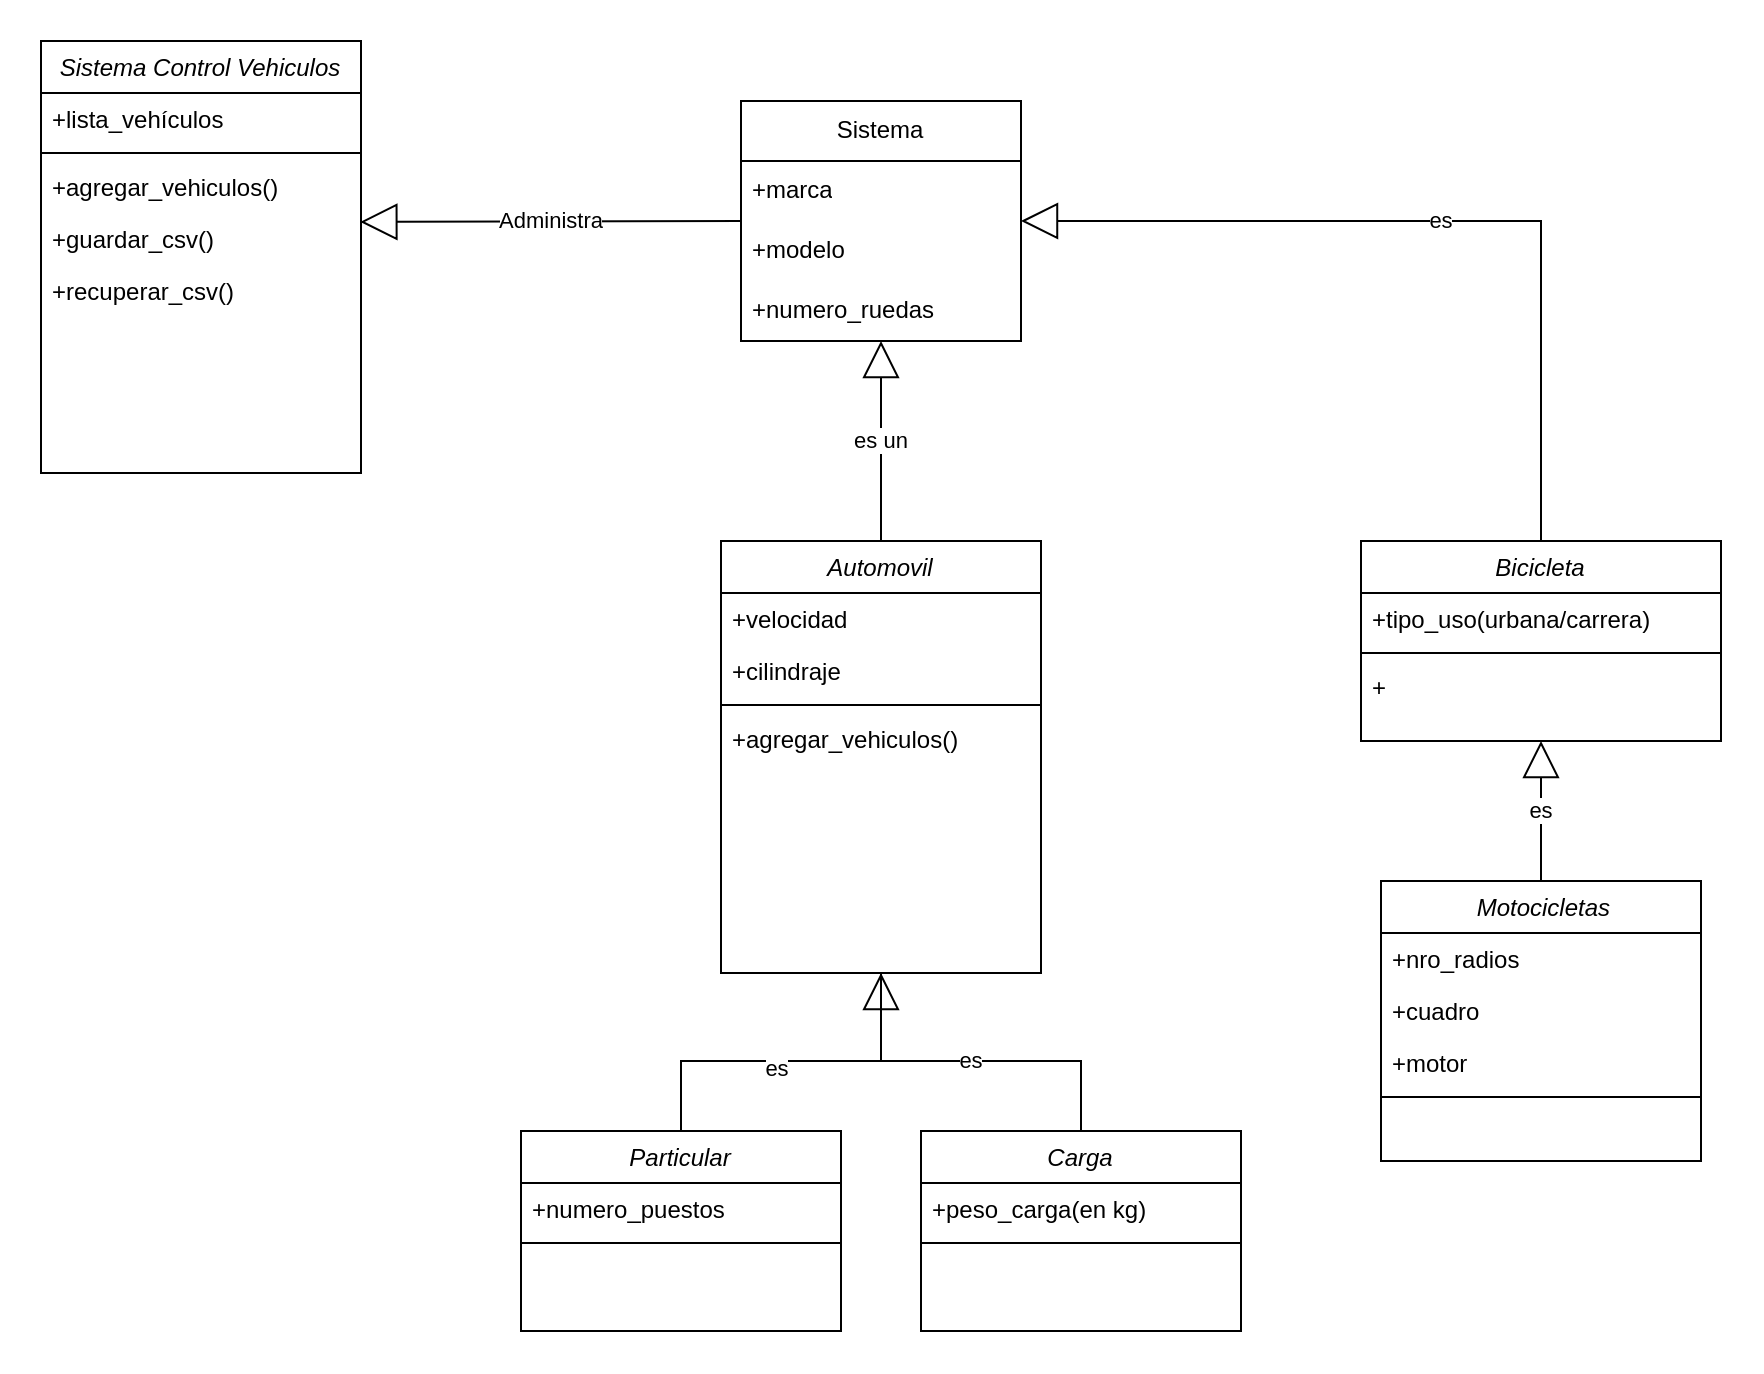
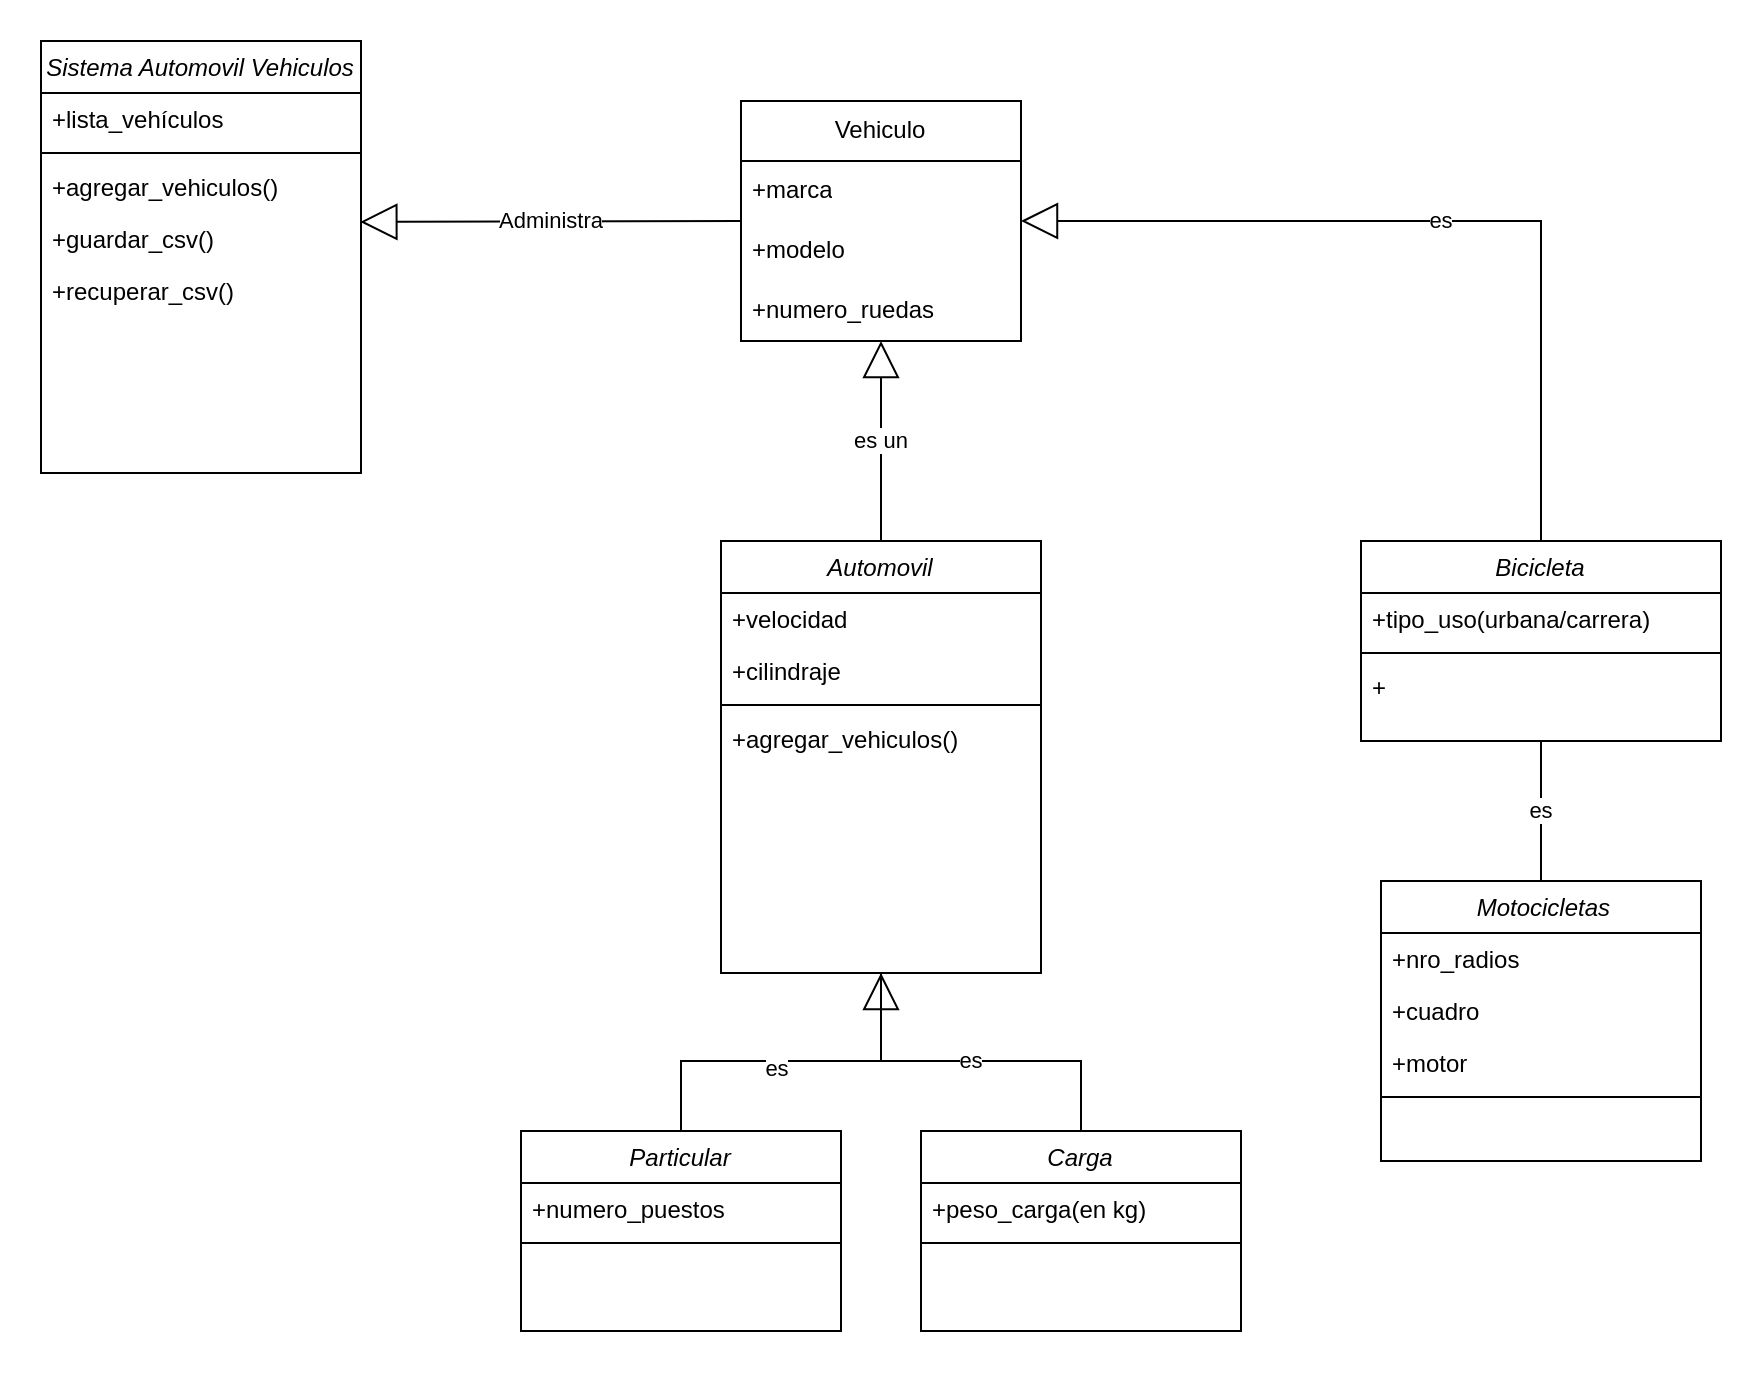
- <mxCell id="31" value="Sistema Control Vehiculos" style="swimlane;fontStyle=2;align=center;verticalAlign=top;childLayout=stackLayout;horizontal=1;startSize=26;horizontalStack=0;resizeParent=1;resizeLast=0;collapsible=1;marginBottom=0;rounded=0;shadow=0;strokeWidth=1;" vertex="1" parent="1"><mxGeometry x="20" y="20" width="160" height="216" as="geometry"><mxRectangle x="230" y="140" width="160" height="26" as="alternateBounds" /></mxGeometry></mxCell>
+ <mxCell id="31" value="Sistema Automovil Vehiculos" style="swimlane;fontStyle=2;align=center;verticalAlign=top;childLayout=stackLayout;horizontal=1;startSize=26;horizontalStack=0;resizeParent=1;resizeLast=0;collapsible=1;marginBottom=0;rounded=0;shadow=0;strokeWidth=1;" vertex="1" parent="1"><mxGeometry x="20" y="20" width="160" height="216" as="geometry"><mxRectangle x="230" y="140" width="160" height="26" as="alternateBounds" /></mxGeometry></mxCell>
- <mxCell id="2" value="Sistema" style="swimlane;fontStyle=0;childLayout=stackLayout;horizontal=1;startSize=30;horizontalStack=0;resizeParent=1;resizeParentMax=0;resizeLast=0;collapsible=1;marginBottom=0;whiteSpace=wrap;html=1;" parent="1" vertex="1"><mxGeometry x="370" y="50" width="140" height="120" as="geometry" /></mxCell>
+ <mxCell id="2" value="Vehiculo" style="swimlane;fontStyle=0;childLayout=stackLayout;horizontal=1;startSize=30;horizontalStack=0;resizeParent=1;resizeParentMax=0;resizeLast=0;collapsible=1;marginBottom=0;whiteSpace=wrap;html=1;" parent="1" vertex="1"><mxGeometry x="370" y="50" width="140" height="120" as="geometry" /></mxCell>
- <mxCell id="30" value="es" style="endArrow=block;endSize=16;endFill=0;html=1;rounded=0;" parent="1" source="25" target="20" edge="1"><mxGeometry width="160" relative="1" as="geometry"><mxPoint x="1031" y="515" as="sourcePoint" /><mxPoint x="850" y="400" as="targetPoint" /></mxGeometry></mxCell>
+ <mxCell id="30" value="es" style="endArrow=none;endSize=16;endFill=0;html=1;rounded=0;" parent="1" source="25" target="20" edge="1"><mxGeometry width="160" relative="1" as="geometry"><mxPoint x="1031" y="515" as="sourcePoint" /><mxPoint x="850" y="400" as="targetPoint" /></mxGeometry></mxCell>
